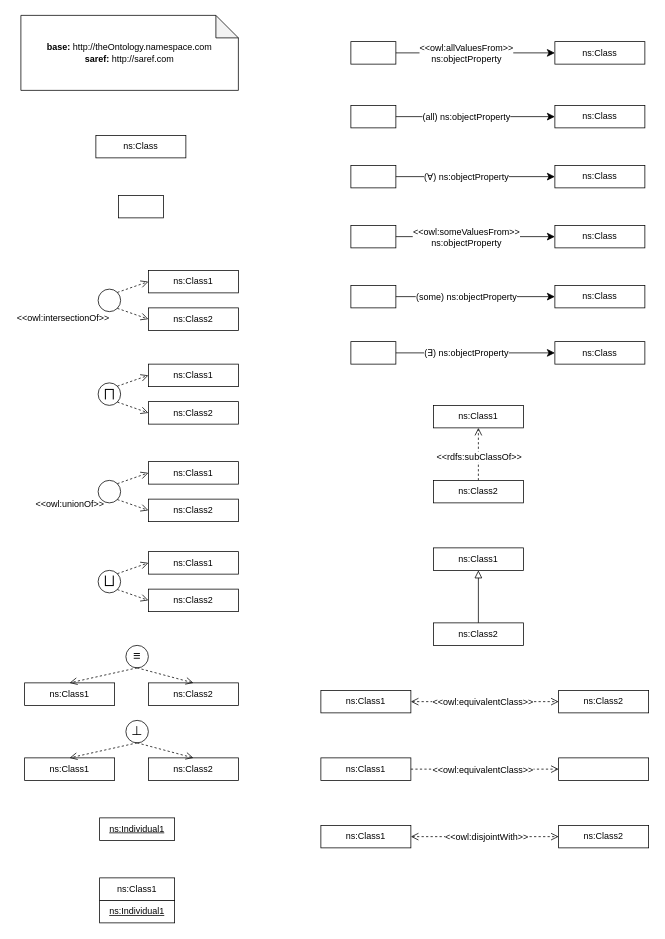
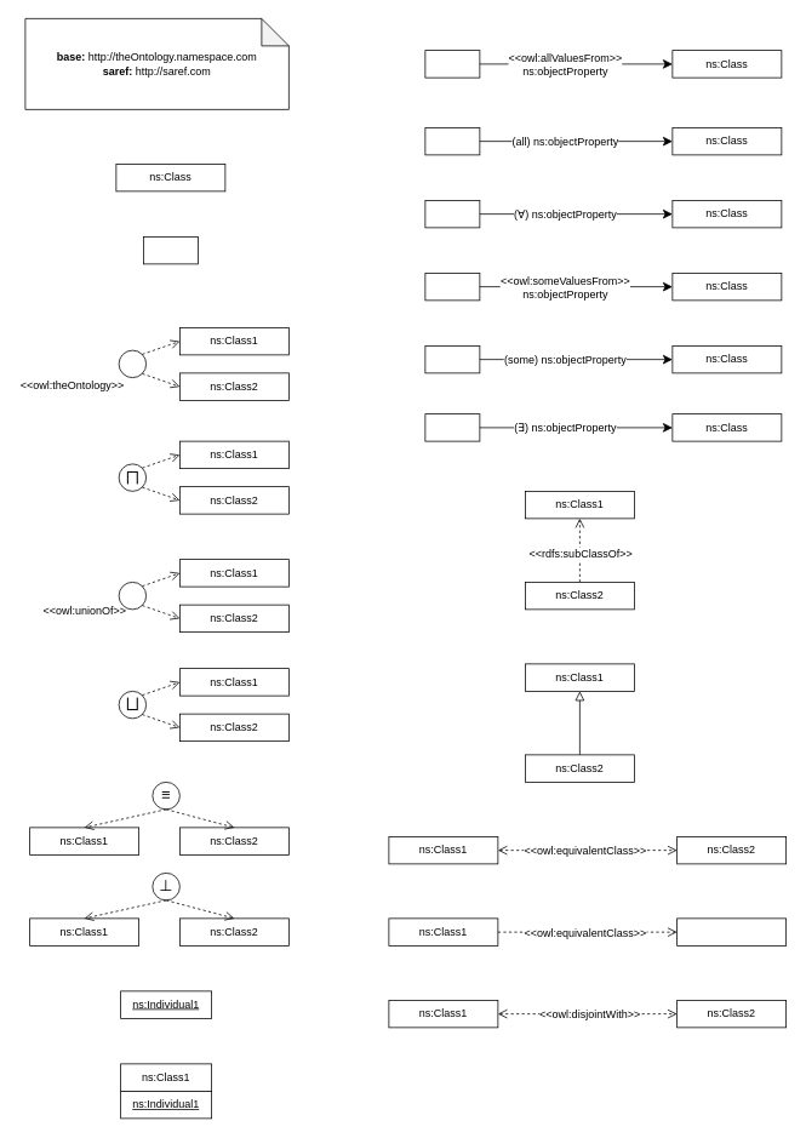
- <mxCell id="9" value="&amp;lt;&amp;lt;owl:intersectionOf&amp;gt;&amp;gt;" style="text;whiteSpace=wrap;html=1;" parent="1" vertex="1"><mxGeometry x="20" y="410" width="150" height="30" as="geometry" /></mxCell>
+ <mxCell id="9" value="&amp;lt;&amp;lt;owl:theOntology&amp;gt;&amp;gt;" style="text;whiteSpace=wrap;html=1;" parent="1" vertex="1"><mxGeometry x="20" y="410" width="150" height="30" as="geometry" /></mxCell>
